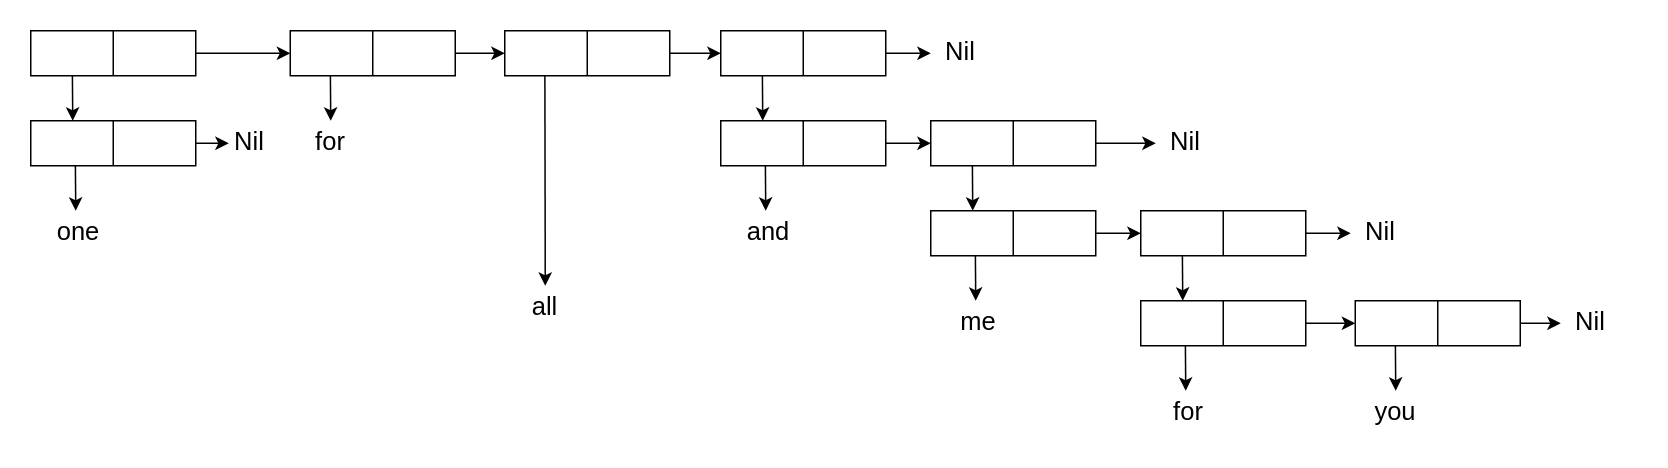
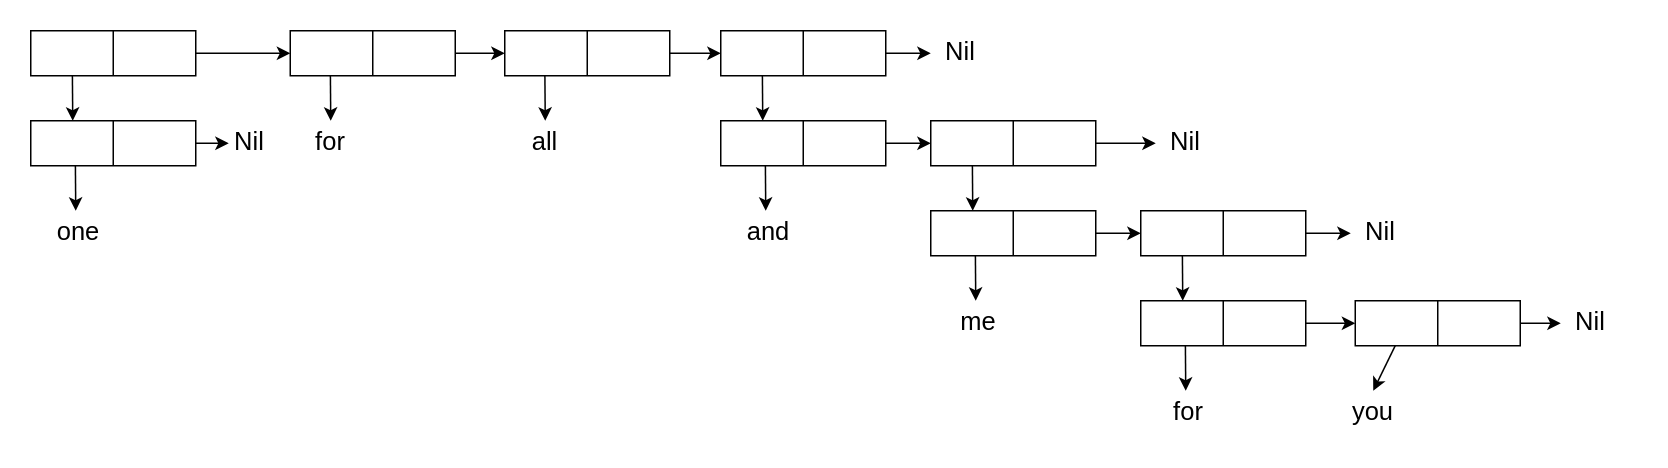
- <mxCell id="26" value="&lt;font style=&quot;font-size: 17px;&quot;&gt;all&lt;/font&gt;" style="text;html=1;strokeColor=none;fillColor=none;align=center;verticalAlign=middle;whiteSpace=wrap;rounded=0;" vertex="1" parent="1"><mxGeometry x="333" y="190" width="60" height="30" as="geometry" /></mxCell>
+ <mxCell id="26" value="&lt;font style=&quot;font-size: 17px;&quot;&gt;all&lt;/font&gt;" style="text;html=1;strokeColor=none;fillColor=none;align=center;verticalAlign=middle;whiteSpace=wrap;rounded=0;" vertex="1" parent="1"><mxGeometry x="333" y="80" width="60" height="30" as="geometry" /></mxCell>
- <mxCell id="68" value="&lt;font style=&quot;font-size: 17px;&quot;&gt;you&lt;/font&gt;" style="text;html=1;strokeColor=none;fillColor=none;align=center;verticalAlign=middle;whiteSpace=wrap;rounded=0;" vertex="1" parent="1"><mxGeometry x="900" y="260" width="60" height="30" as="geometry" /></mxCell>
+ <mxCell id="68" value="&lt;font style=&quot;font-size: 17px;&quot;&gt;you&lt;/font&gt;" style="text;html=1;strokeColor=none;fillColor=none;align=center;verticalAlign=middle;whiteSpace=wrap;rounded=0;" vertex="1" parent="1"><mxGeometry x="885" y="260" width="60" height="30" as="geometry" /></mxCell>
